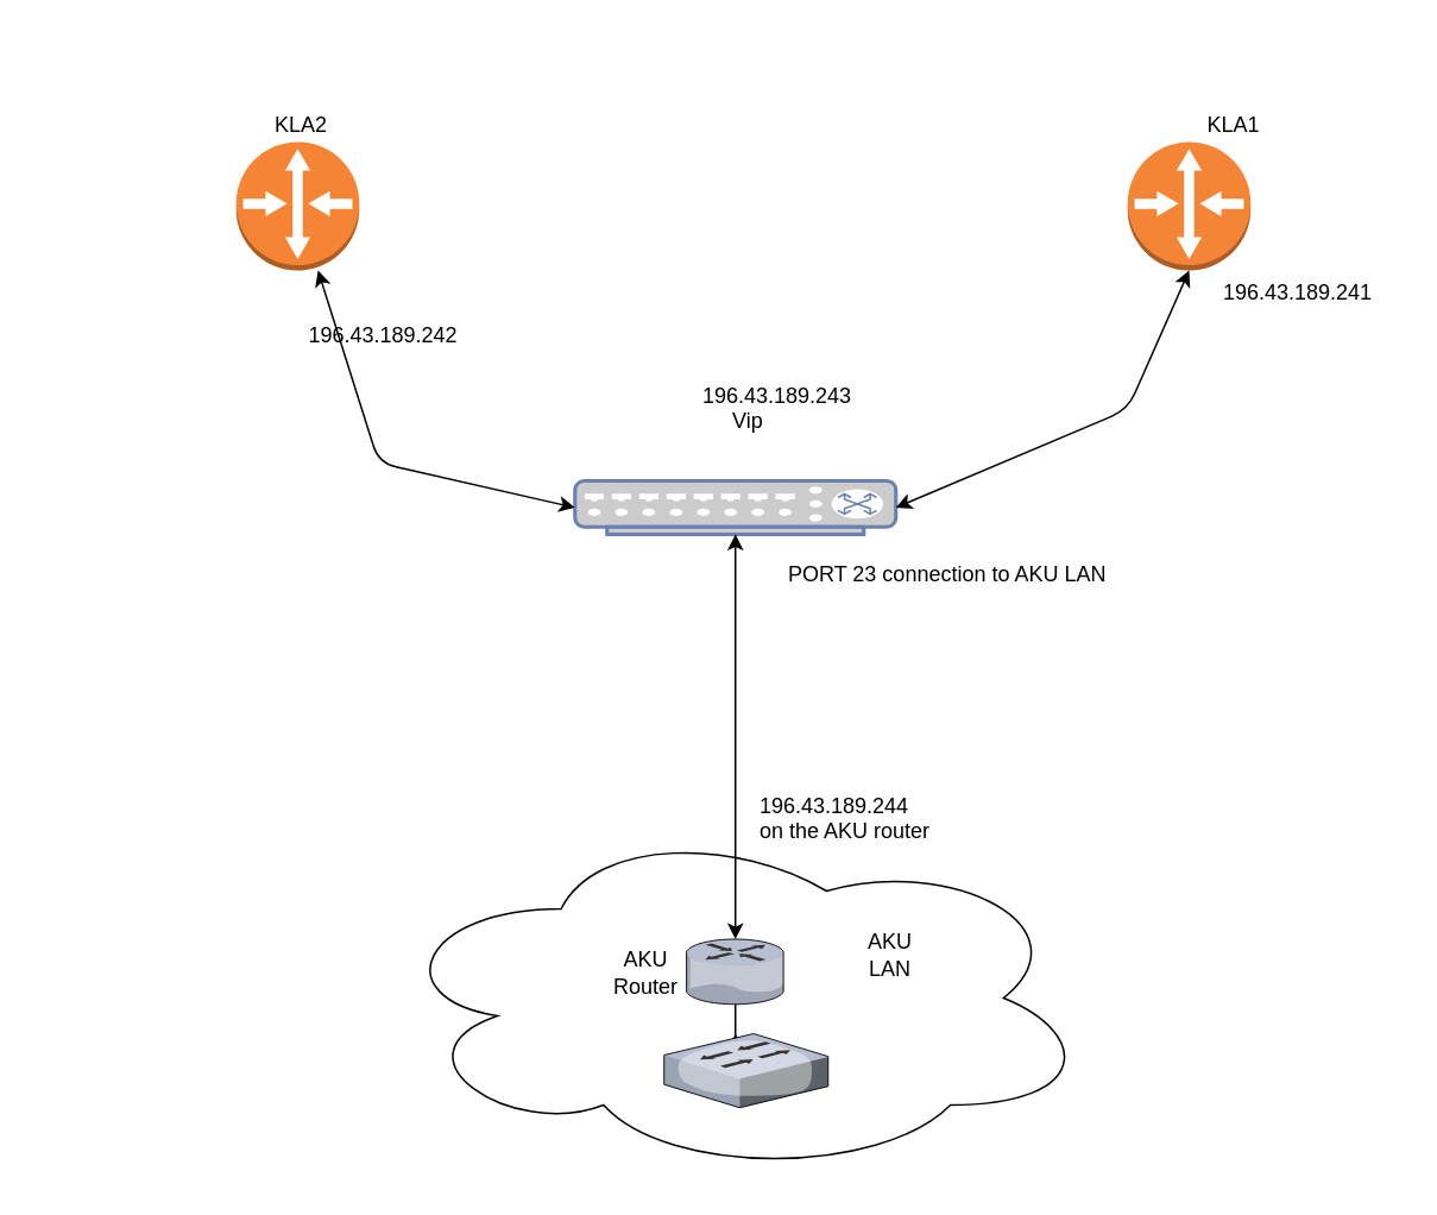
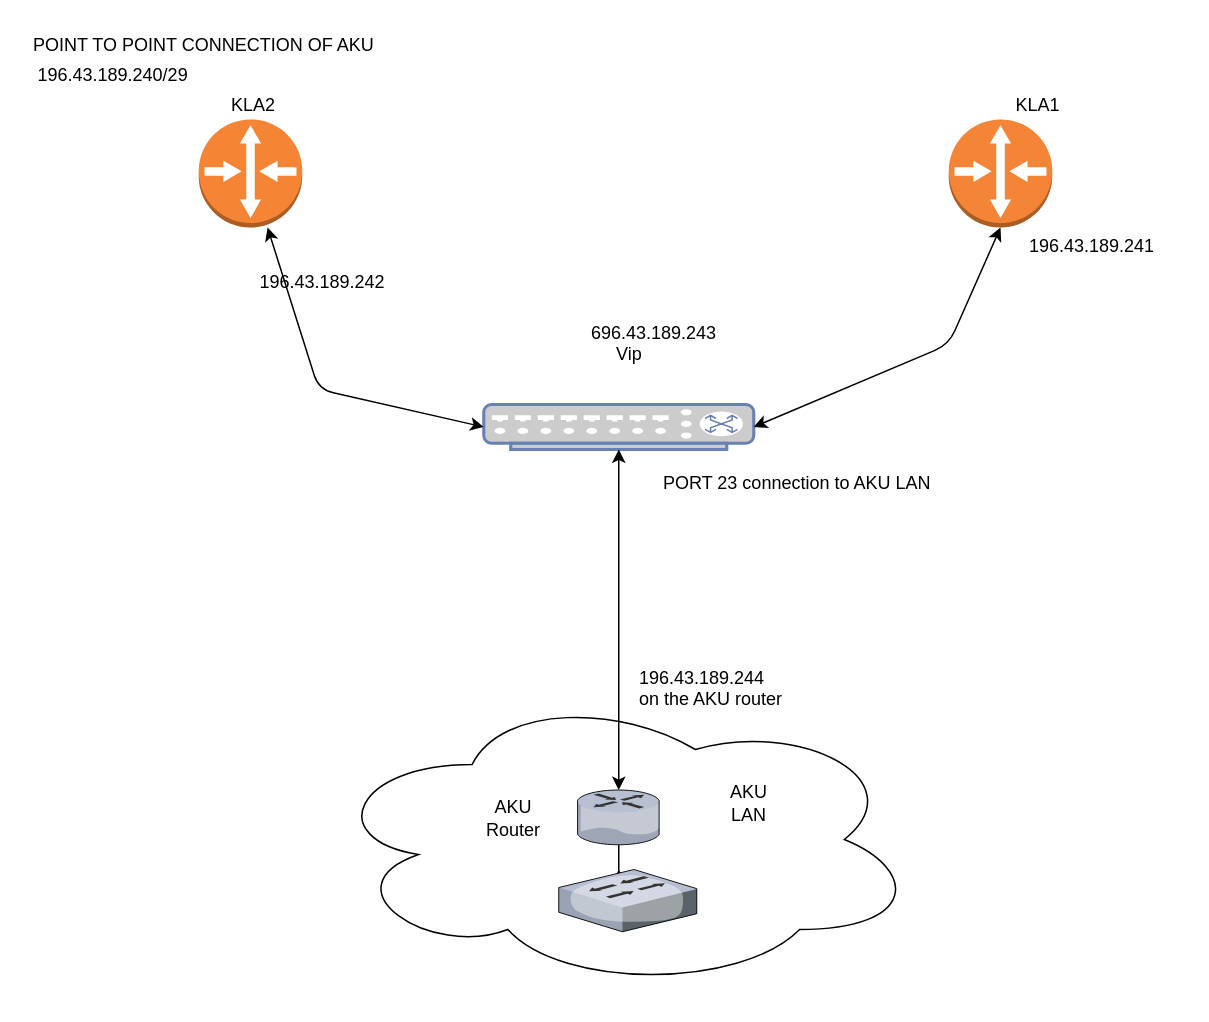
+ <mxCell id="22" value="POINT TO POINT CONNECTION OF AKU&lt;table&gt;&lt;tbody&gt;&lt;tr&gt;&lt;td height=&quot;20&quot;&gt;196.43.189.240/29&lt;/td&gt;&lt;/tr&gt;&lt;/tbody&gt;&lt;/table&gt;" style="text;html=1;resizable=0;points=[];autosize=1;align=left;verticalAlign=top;spacingTop=-4;" vertex="1" parent="1"><mxGeometry x="20" y="20" width="240" height="40" as="geometry" /></mxCell>
- <mxCell id="18" value="&lt;span&gt;196.43.189.243&lt;br&gt;&amp;nbsp; &amp;nbsp; &amp;nbsp;Vip&lt;br&gt;&lt;/span&gt;" style="text;html=1;resizable=0;points=[];autosize=1;align=left;verticalAlign=top;spacingTop=-4;" vertex="1" parent="1"><mxGeometry x="392" y="212" width="100" height="30" as="geometry" /></mxCell>
+ <mxCell id="18" value="&lt;span&gt;696.43.189.243&lt;br&gt;&amp;nbsp; &amp;nbsp; &amp;nbsp;Vip&lt;br&gt;&lt;/span&gt;" style="text;html=1;resizable=0;points=[];autosize=1;align=left;verticalAlign=top;spacingTop=-4;" vertex="1" parent="1"><mxGeometry x="392" y="212" width="100" height="30" as="geometry" /></mxCell>
- <mxCell id="21" value="AKU Router" style="text;html=1;strokeColor=none;fillColor=none;align=center;verticalAlign=middle;whiteSpace=wrap;rounded=0;" vertex="1" parent="1"><mxGeometry x="342" y="534.5" width="40" height="20" as="geometry" /></mxCell>
+ <mxCell id="21" value="AKU Router" style="text;html=1;strokeColor=none;fillColor=none;align=center;verticalAlign=middle;whiteSpace=wrap;rounded=0;" vertex="1" parent="1"><mxGeometry x="322" y="534.5" width="40" height="20" as="geometry" /></mxCell>
